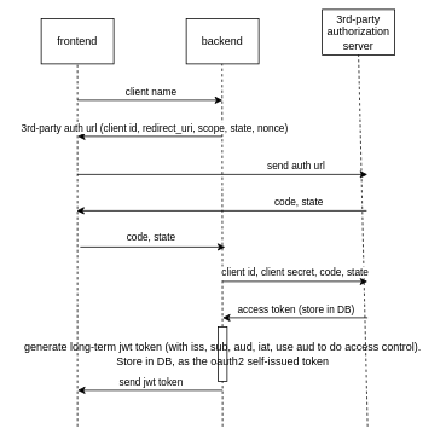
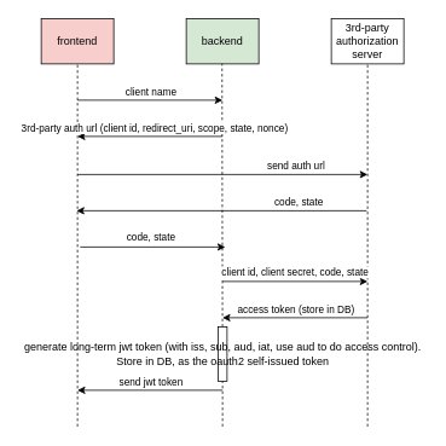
- <mxCell id="4" value="3rd-party authorization server" style="rounded=0;whiteSpace=wrap;html=1;verticalAlign=middle;" parent="1" vertex="1"><mxGeometry x="355" y="10" width="80" height="50" as="geometry" /></mxCell>
+ <mxCell id="4" value="3rd-party authorization server" style="rounded=0;whiteSpace=wrap;html=1;verticalAlign=middle;" parent="1" vertex="1"><mxGeometry x="365" y="20" width="80" height="50" as="geometry" /></mxCell>
- <mxCell id="2" value="frontend" style="rounded=0;whiteSpace=wrap;html=1;verticalAlign=middle;" parent="1" vertex="1"><mxGeometry x="45" y="20" width="80" height="50" as="geometry" /></mxCell>
+ <mxCell id="2" value="frontend" style="rounded=0;whiteSpace=wrap;html=1;verticalAlign=middle;fillColor=#f8cecc;" parent="1" vertex="1"><mxGeometry x="45" y="20" width="80" height="50" as="geometry" /></mxCell>
- <mxCell id="3" value="&lt;div&gt;backend&lt;/div&gt;" style="rounded=0;whiteSpace=wrap;html=1;verticalAlign=middle;" parent="1" vertex="1"><mxGeometry x="205" y="20" width="80" height="50" as="geometry" /></mxCell>
+ <mxCell id="3" value="&lt;div&gt;backend&lt;/div&gt;" style="rounded=0;whiteSpace=wrap;html=1;verticalAlign=middle;fillColor=#d5e8d4;" parent="1" vertex="1"><mxGeometry x="205" y="20" width="80" height="50" as="geometry" /></mxCell>
